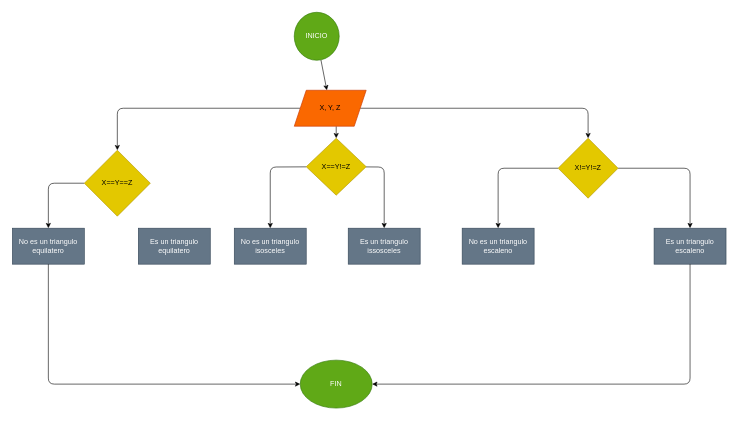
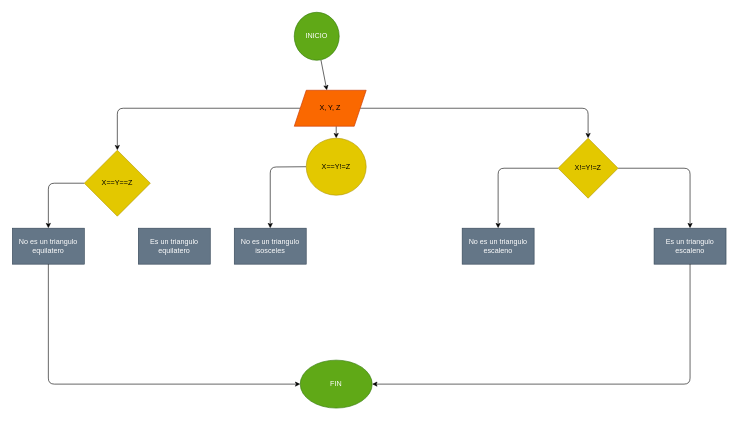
- <mxCell id="14" value="X==Y!=Z" style="rhombus;whiteSpace=wrap;html=1;fillColor=#e3c800;fontColor=#000000;strokeColor=#B09500;" vertex="1" parent="1"><mxGeometry x="510" y="230" width="100" height="95" as="geometry" /></mxCell>
+ <mxCell id="14" value="X==Y!=Z" style="ellipse;whiteSpace=wrap;html=1;fillColor=#e3c800;fontColor=#000000;strokeColor=#B09500;" vertex="1" parent="1"><mxGeometry x="510" y="230" width="100" height="95" as="geometry" /></mxCell>
- <mxCell id="13" value="" style="edgeStyle=none;html=1;" edge="1" parent="1" source="14" target="16"><mxGeometry relative="1" as="geometry"><Array as="points"><mxPoint x="640" y="278" /></Array></mxGeometry></mxCell>
- <mxCell id="16" value="Es un triangulo issosceles" style="whiteSpace=wrap;html=1;fillColor=#647687;fontColor=#ffffff;strokeColor=#314354;" vertex="1" parent="1"><mxGeometry x="580" y="380" width="120" height="60" as="geometry" /></mxCell>
